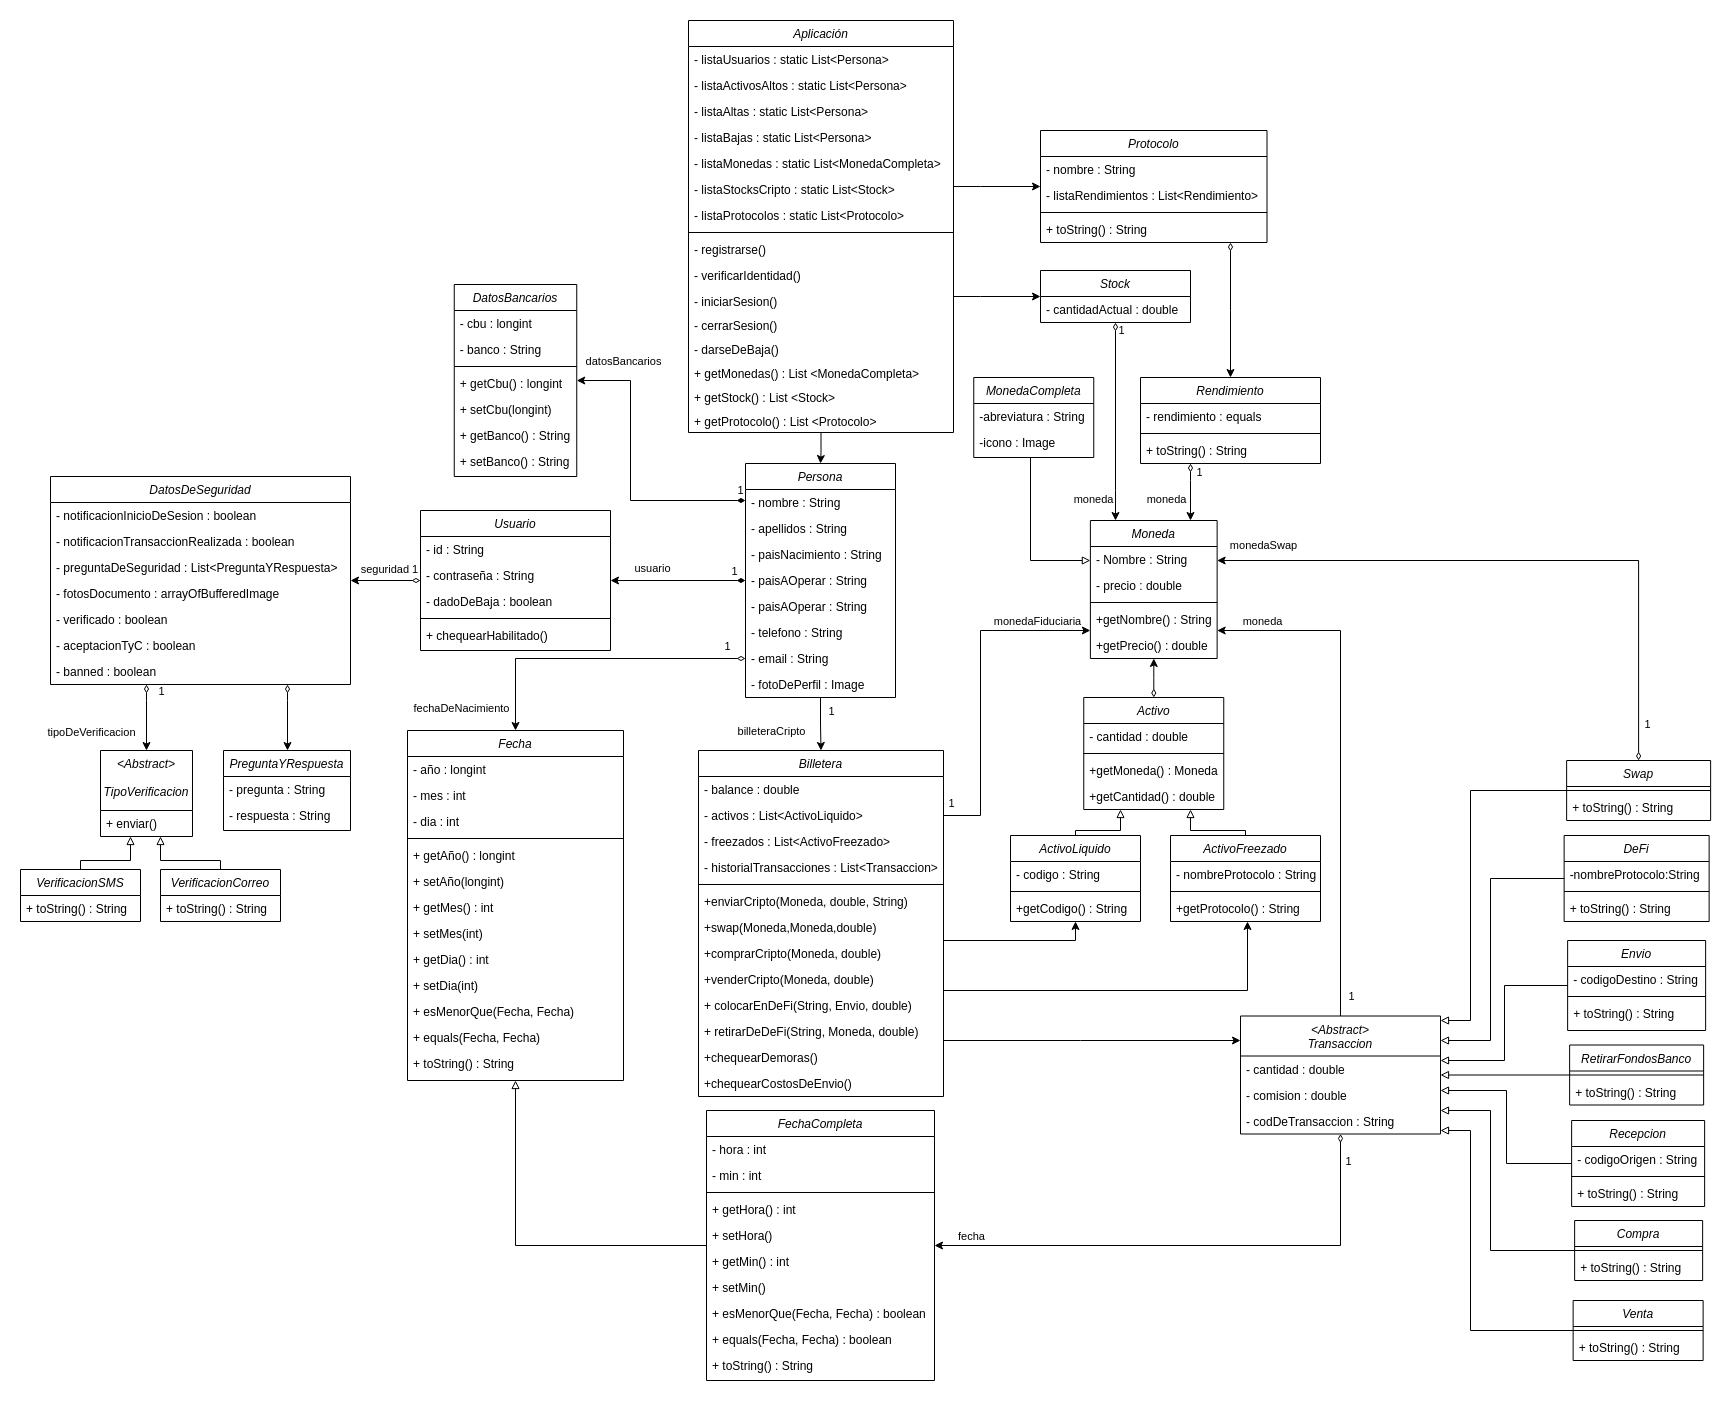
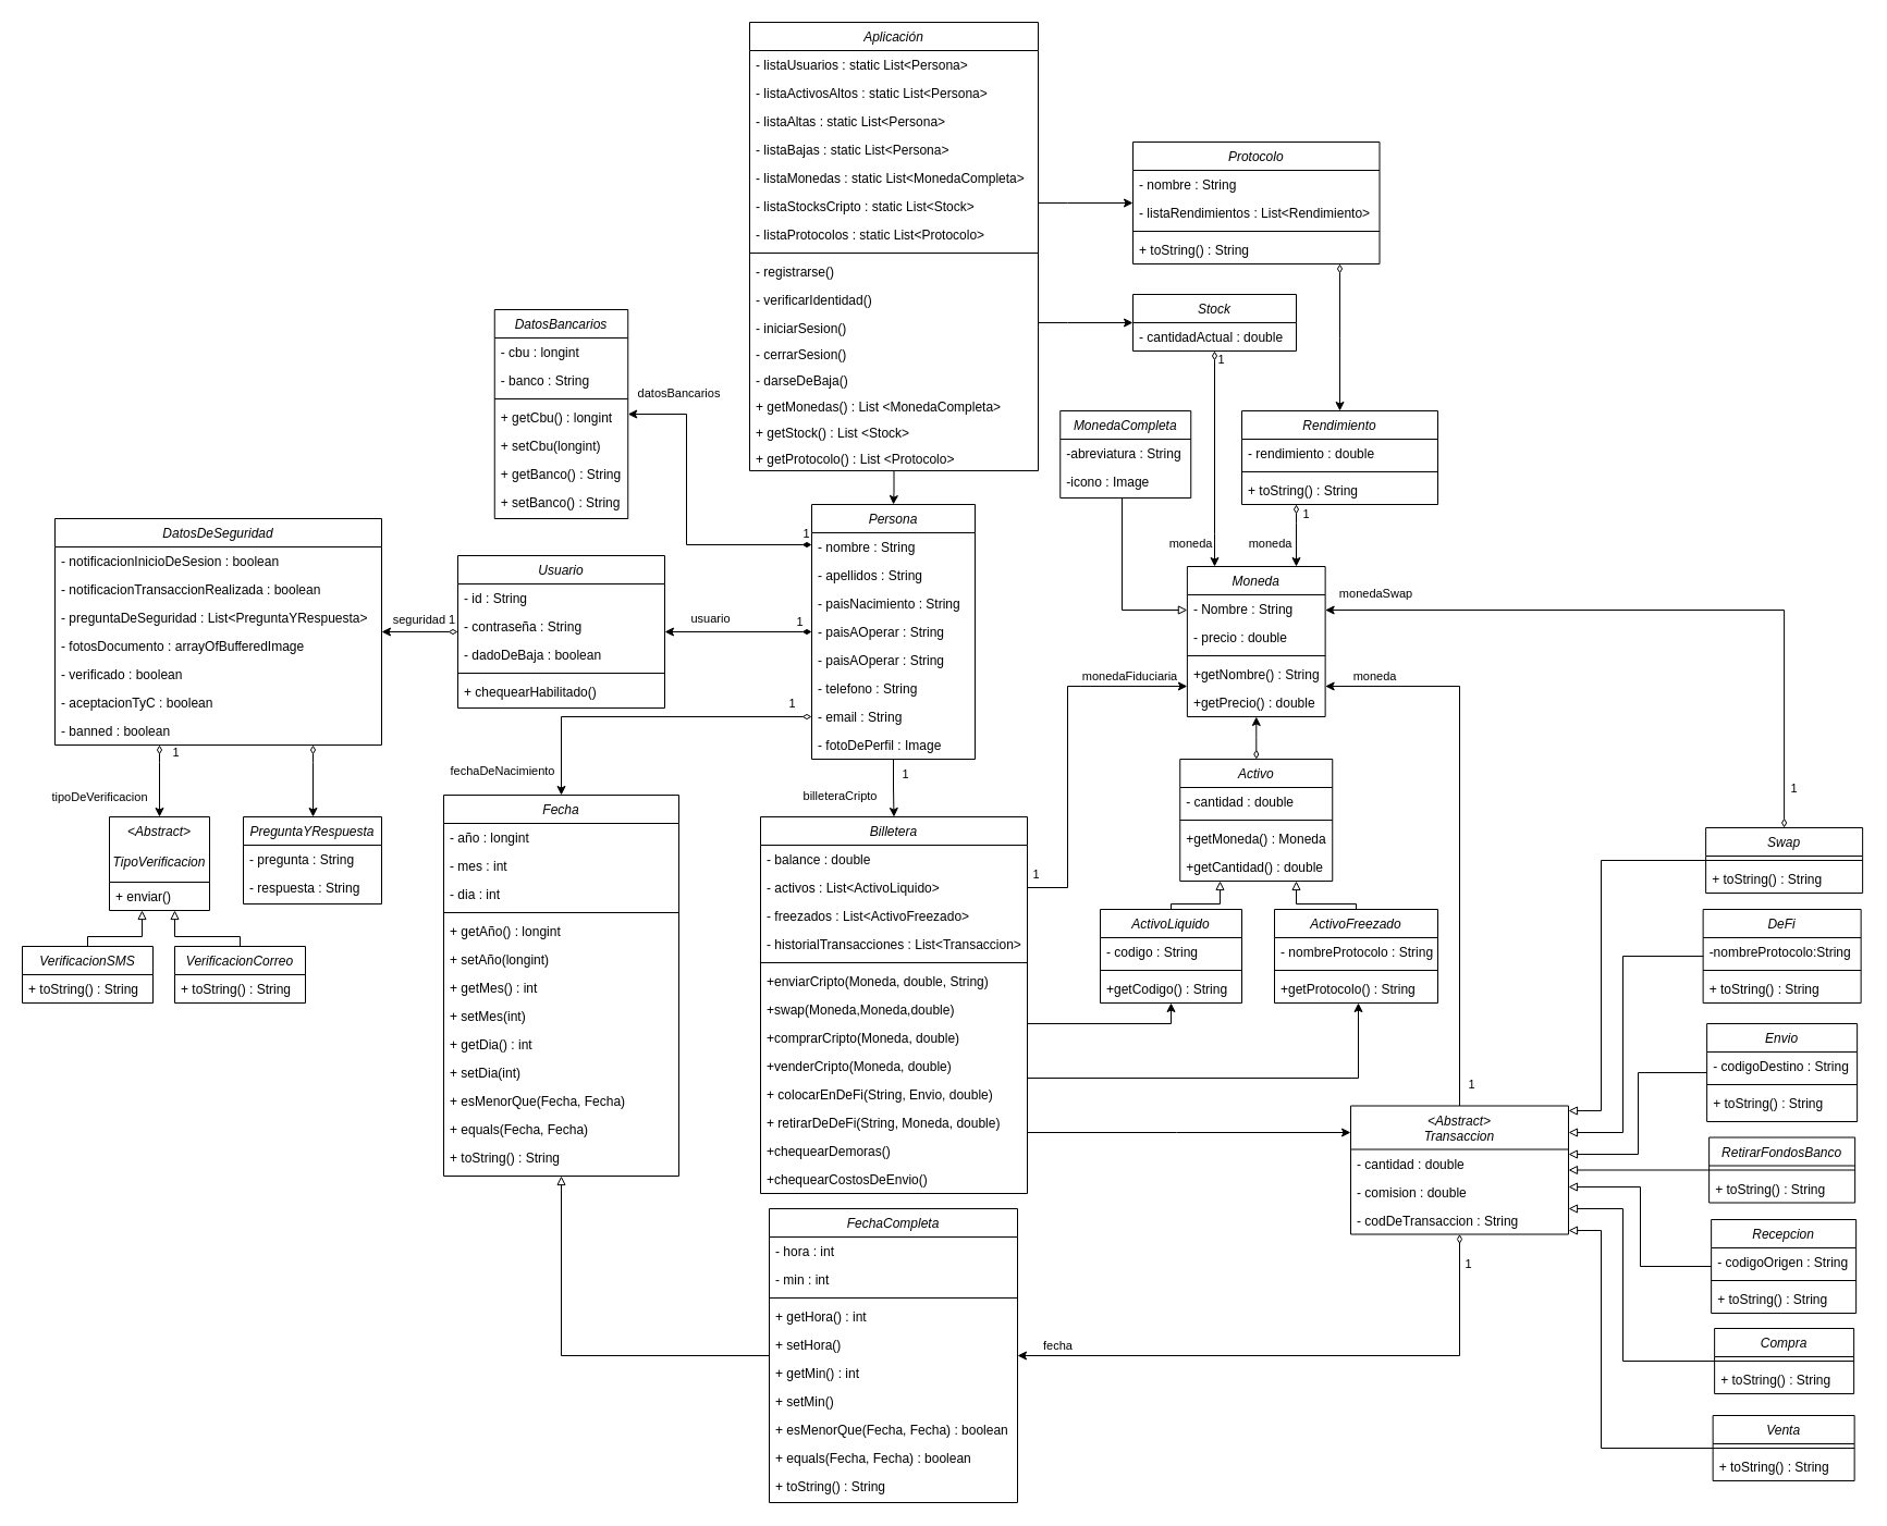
- <mxCell id="146" value="- rendimiento : equals" style="text;align=left;verticalAlign=top;spacingLeft=4;spacingRight=4;overflow=hidden;rotatable=0;points=[[0,0.5],[1,0.5]];portConstraint=eastwest;rounded=0;shadow=0;html=0;fontSize=12;" parent="145" vertex="1"><mxGeometry y="26" width="180" height="26" as="geometry" /></mxCell>
+ <mxCell id="146" value="- rendimiento : double" style="text;align=left;verticalAlign=top;spacingLeft=4;spacingRight=4;overflow=hidden;rotatable=0;points=[[0,0.5],[1,0.5]];portConstraint=eastwest;rounded=0;shadow=0;html=0;fontSize=12;" parent="145" vertex="1"><mxGeometry y="26" width="180" height="26" as="geometry" /></mxCell>
